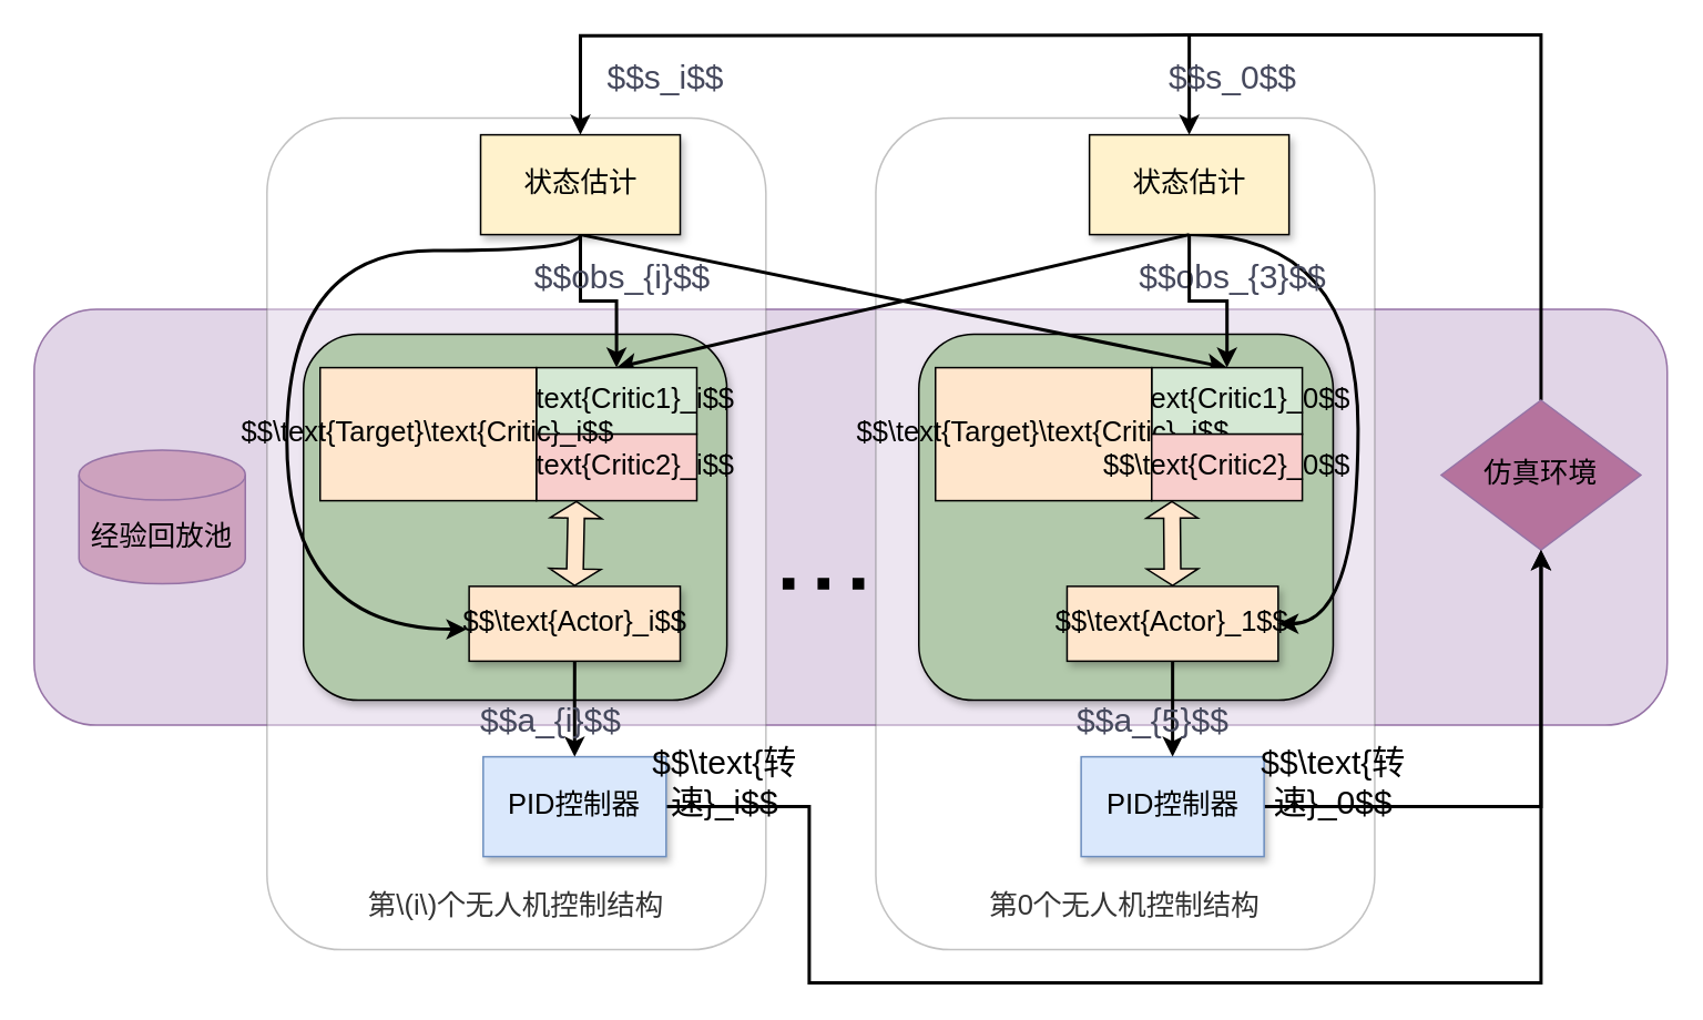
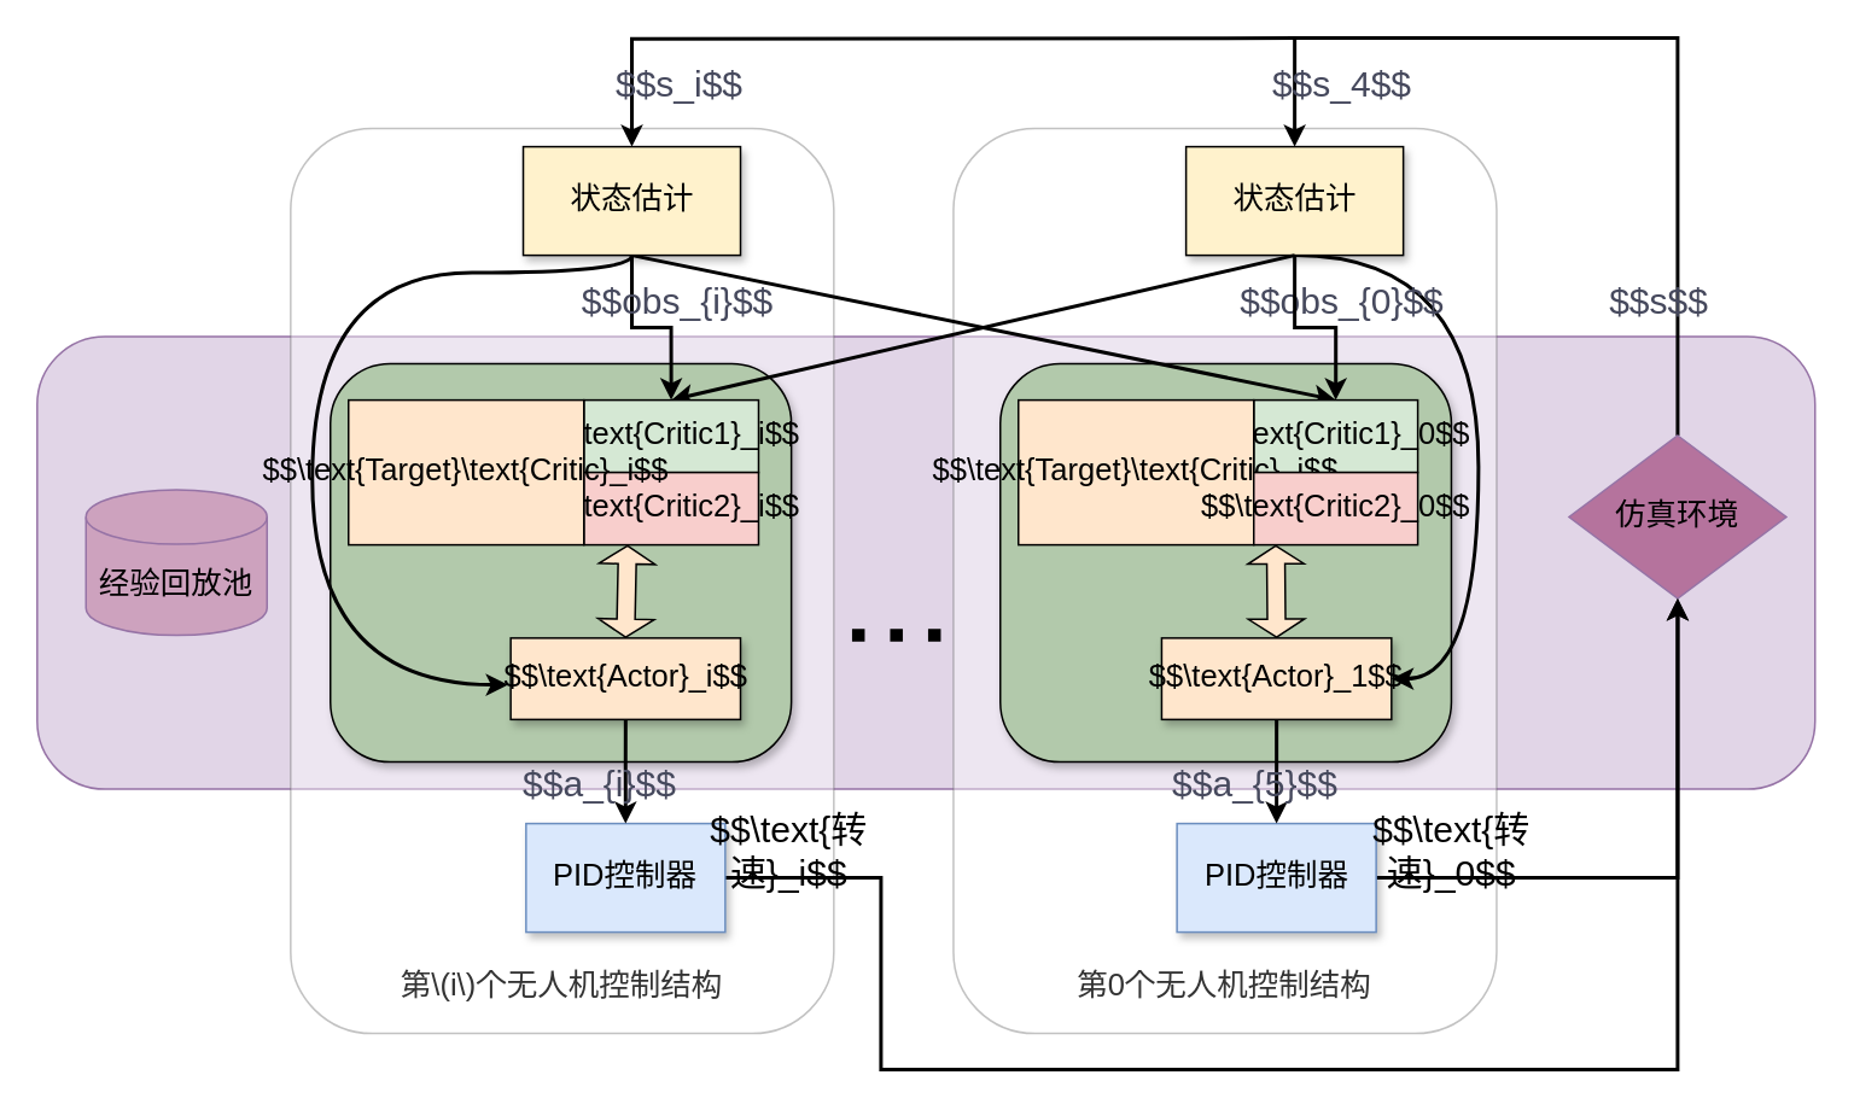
- <mxCell id="30" value="$$s_0$$" style="text;html=1;align=center;verticalAlign=middle;whiteSpace=wrap;rounded=0;fontColor=#46495D;fontSize=20;strokeColor=none;" parent="1" vertex="1"><mxGeometry x="711.13" y="30.41" width="60" height="30" as="geometry" /></mxCell>
+ <mxCell id="30" value="$$s_4$$" style="text;html=1;align=center;verticalAlign=middle;whiteSpace=wrap;rounded=0;fontColor=#46495D;fontSize=20;strokeColor=none;" parent="1" vertex="1"><mxGeometry x="711.13" y="30.41" width="60" height="30" as="geometry" /></mxCell>
- <mxCell id="31" value="$$s_i$$" style="text;html=1;align=center;verticalAlign=middle;whiteSpace=wrap;rounded=0;fontColor=#46495D;fontSize=20;strokeColor=none;" parent="1" vertex="1"><mxGeometry x="370.05" y="30.41" width="60" height="30" as="geometry" /></mxCell>
+ <mxCell id="31" value="$$s_i$$" style="text;html=1;align=center;verticalAlign=middle;whiteSpace=wrap;rounded=0;fontColor=#46495D;fontSize=20;strokeColor=none;" parent="1" vertex="1"><mxGeometry x="345.05" y="30.41" width="60" height="30" as="geometry" /></mxCell>
- <mxCell id="32" value="$$obs_{3}$$" style="text;html=1;align=center;verticalAlign=middle;whiteSpace=wrap;rounded=0;fontColor=#46495D;fontSize=20;strokeColor=none;" parent="1" vertex="1"><mxGeometry x="711.13" y="150.41" width="60" height="30" as="geometry" /></mxCell>
+ <mxCell id="32" value="$$obs_{0}$$" style="text;html=1;align=center;verticalAlign=middle;whiteSpace=wrap;rounded=0;fontColor=#46495D;fontSize=20;strokeColor=none;" parent="1" vertex="1"><mxGeometry x="711.13" y="150.41" width="60" height="30" as="geometry" /></mxCell>
+ <mxCell id="14" value="$$s$$" style="text;html=1;align=center;verticalAlign=middle;whiteSpace=wrap;rounded=0;fontColor=#46495D;fontSize=20;strokeColor=none;" parent="1" vertex="1"><mxGeometry x="886.13" y="150.41" width="60" height="30" as="geometry" /></mxCell>
